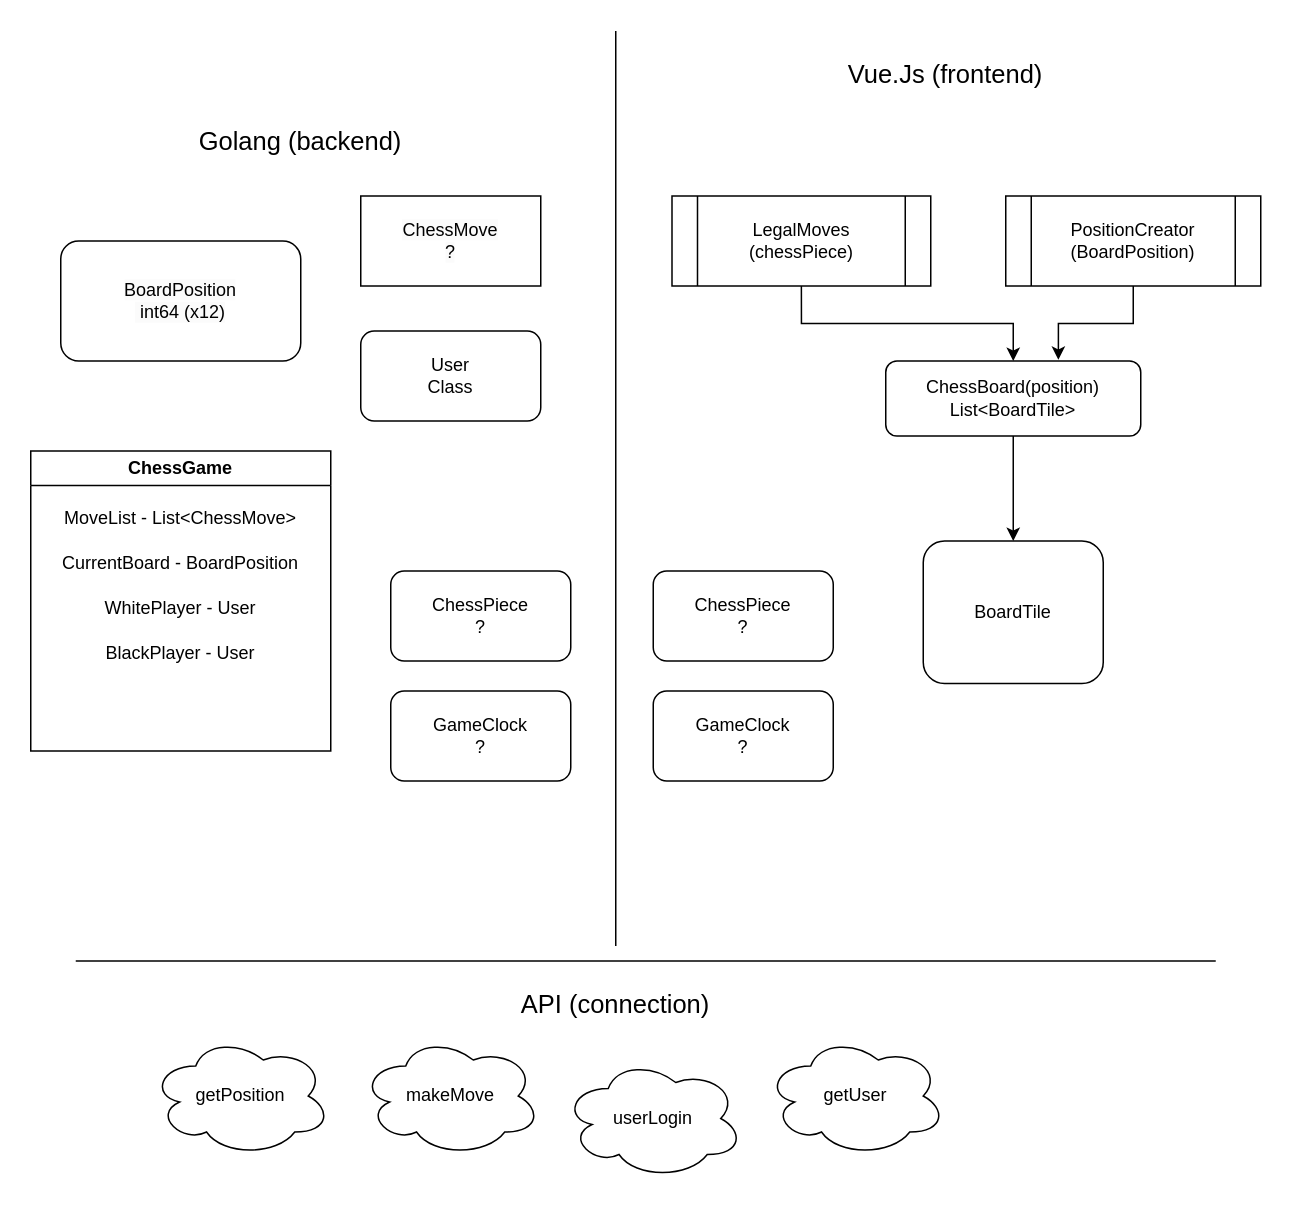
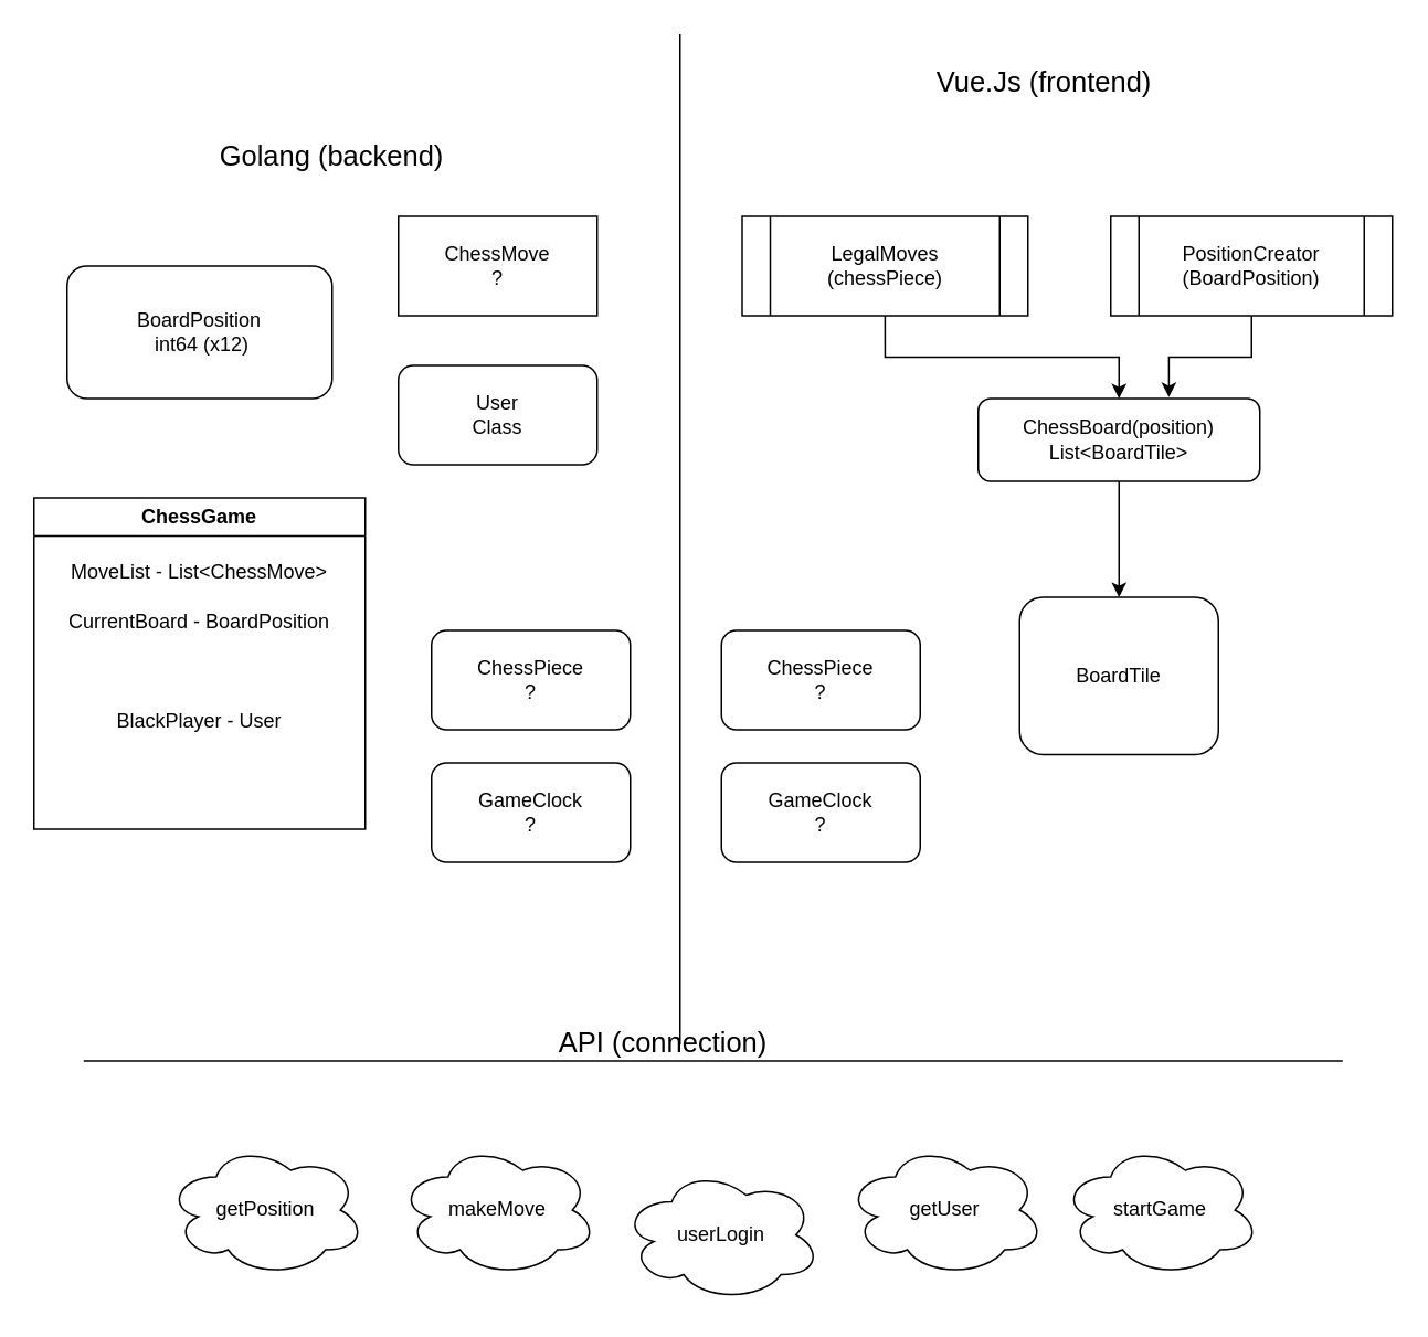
- <mxCell id="6" value="WhitePlayer - User" style="text;html=1;strokeColor=none;fillColor=none;align=center;verticalAlign=middle;whiteSpace=wrap;rounded=0;" vertex="1" parent="3"><mxGeometry y="90" width="200" height="30" as="geometry" /></mxCell>
- <mxCell id="23" value="&lt;font style=&quot;font-size: 17px;&quot;&gt;API (connection)&lt;/font&gt;" style="text;html=1;strokeColor=none;fillColor=none;align=center;verticalAlign=middle;whiteSpace=wrap;rounded=0;" vertex="1" parent="1"><mxGeometry x="310" y="650" width="200" height="40" as="geometry" /></mxCell>
+ <mxCell id="23" value="&lt;font style=&quot;font-size: 17px;&quot;&gt;API (connection)&lt;/font&gt;" style="text;html=1;strokeColor=none;fillColor=none;align=center;verticalAlign=middle;whiteSpace=wrap;rounded=0;" vertex="1" parent="1"><mxGeometry x="300" y="610" width="200" height="40" as="geometry" /></mxCell>
+ <mxCell id="27" value="startGame" style="ellipse;shape=cloud;whiteSpace=wrap;html=1;" vertex="1" parent="1"><mxGeometry x="640" y="690" width="120" height="80" as="geometry" /></mxCell>
